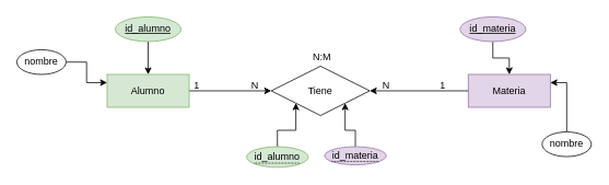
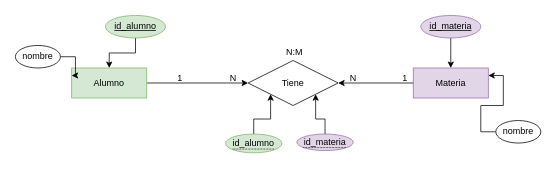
- <mxCell id="3" value="Alumno" style="whiteSpace=wrap;html=1;align=center;fillColor=#d5e8d4;strokeColor=#82b366;" parent="1" vertex="1"><mxGeometry x="130" y="90" width="100" height="40" as="geometry" /></mxCell>
+ <mxCell id="3" value="Alumno" style="whiteSpace=wrap;html=1;align=center;fillColor=#d5e8d4;strokeColor=#82b366;" parent="1" vertex="1"><mxGeometry x="95" y="90" width="100" height="40" as="geometry" /></mxCell>
- <mxCell id="4" value="Materia" style="whiteSpace=wrap;html=1;align=center;fillColor=#e1d5e7;strokeColor=#9673a6;" parent="1" vertex="1"><mxGeometry x="570" y="90" width="100" height="40" as="geometry" /></mxCell>
+ <mxCell id="4" value="Materia" style="whiteSpace=wrap;html=1;align=center;fillColor=#e1d5e7;strokeColor=#9673a6;" parent="1" vertex="1"><mxGeometry x="550" y="90" width="100" height="40" as="geometry" /></mxCell>
